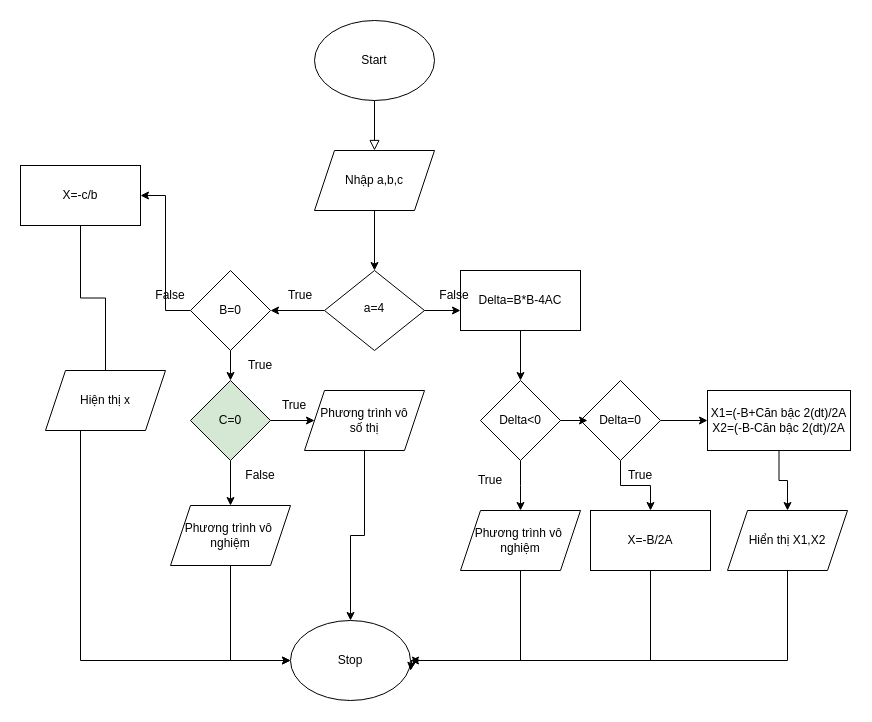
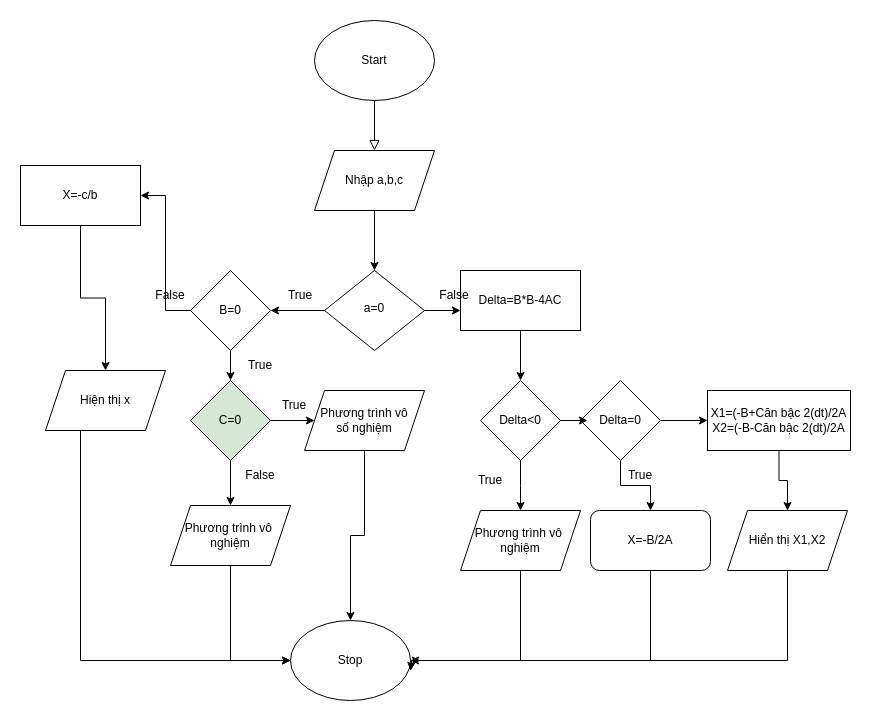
- <mxCell id="5" value="a=4" style="rhombus;whiteSpace=wrap;html=1;shadow=0;fontFamily=Helvetica;fontSize=12;align=center;strokeWidth=1;spacing=6;spacingTop=-4;" parent="1" vertex="1"><mxGeometry x="324" y="270" width="100" height="80" as="geometry" /></mxCell>
+ <mxCell id="5" value="a=0" style="rhombus;whiteSpace=wrap;html=1;shadow=0;fontFamily=Helvetica;fontSize=12;align=center;strokeWidth=1;spacing=6;spacingTop=-4;" parent="1" vertex="1"><mxGeometry x="324" y="270" width="100" height="80" as="geometry" /></mxCell>
- <mxCell id="13" style="edgeStyle=orthogonalEdgeStyle;rounded=0;orthogonalLoop=1;jettySize=auto;html=1;exitX=0.5;exitY=1;exitDx=0;exitDy=0;endArrow=none;" edge="1" parent="1" source="14" target="16"><mxGeometry relative="1" as="geometry" /></mxCell>
+ <mxCell id="13" style="edgeStyle=orthogonalEdgeStyle;rounded=0;orthogonalLoop=1;jettySize=auto;html=1;exitX=0.5;exitY=1;exitDx=0;exitDy=0;" edge="1" parent="1" source="14" target="16"><mxGeometry relative="1" as="geometry" /></mxCell>
- <mxCell id="26" value="Phương trình vô&lt;div&gt;số thị&lt;/div&gt;" style="shape=parallelogram;perimeter=parallelogramPerimeter;whiteSpace=wrap;html=1;fixedSize=1;" vertex="1" parent="1"><mxGeometry x="304" y="390" width="120" height="60" as="geometry" /></mxCell>
+ <mxCell id="26" value="Phương trình vô&lt;div&gt;số nghiệm&lt;/div&gt;" style="shape=parallelogram;perimeter=parallelogramPerimeter;whiteSpace=wrap;html=1;fixedSize=1;" vertex="1" parent="1"><mxGeometry x="304" y="390" width="120" height="60" as="geometry" /></mxCell>
- <mxCell id="43" value="X=-B/2A" style="rounded=0;whiteSpace=wrap;html=1;" vertex="1" parent="1"><mxGeometry x="590" y="510" width="120" height="60" as="geometry" /></mxCell>
+ <mxCell id="43" value="X=-B/2A" style="whiteSpace=wrap;html=1;rounded=1;" vertex="1" parent="1"><mxGeometry x="590" y="510" width="120" height="60" as="geometry" /></mxCell>
